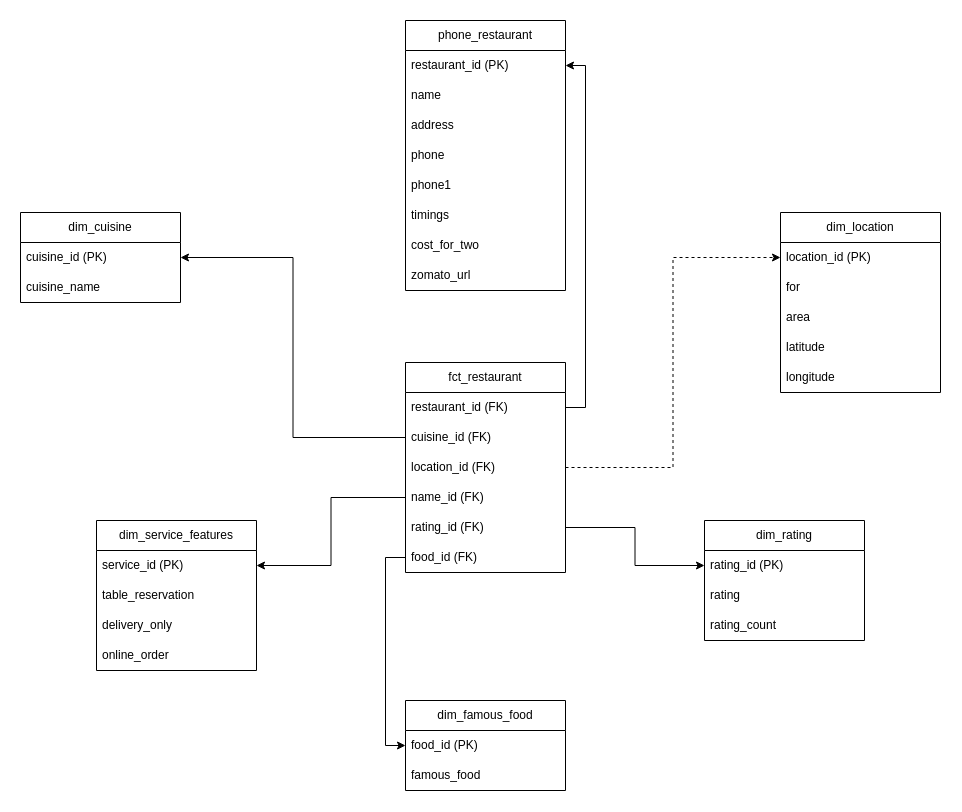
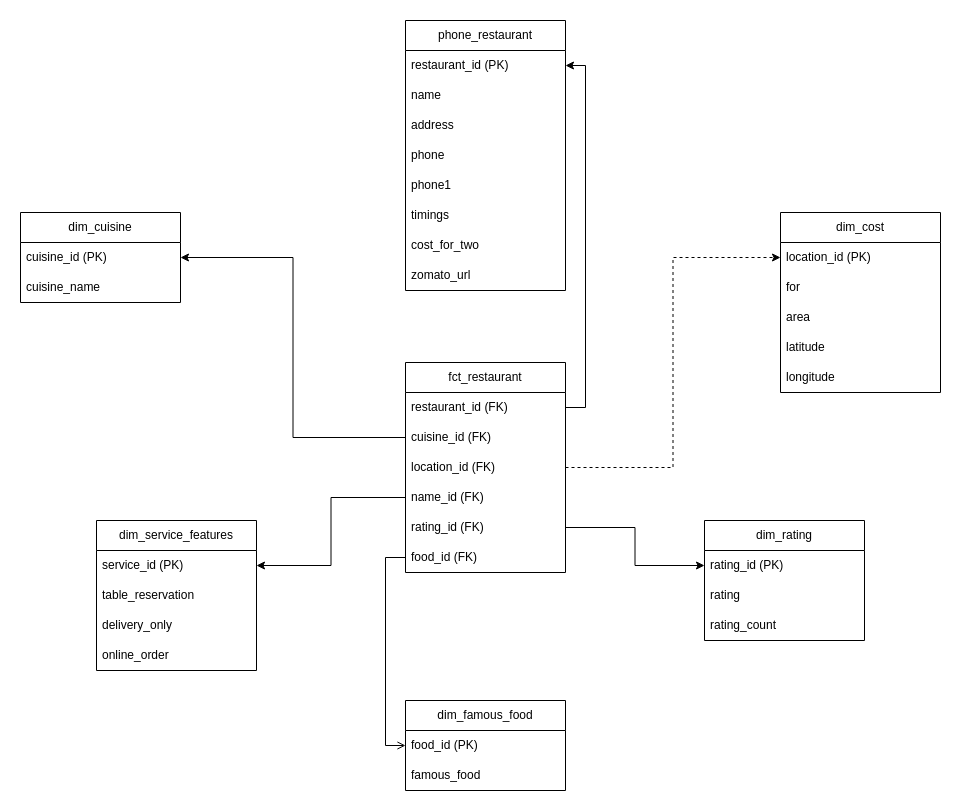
- <mxCell id="21" value="dim_location" style="swimlane;fontStyle=0;childLayout=stackLayout;horizontal=1;startSize=30;horizontalStack=0;resizeParent=1;resizeParentMax=0;resizeLast=0;collapsible=1;marginBottom=0;whiteSpace=wrap;html=1;" parent="1" vertex="1"><mxGeometry x="780" y="212" width="160" height="180" as="geometry" /></mxCell>
+ <mxCell id="21" value="dim_cost" style="swimlane;fontStyle=0;childLayout=stackLayout;horizontal=1;startSize=30;horizontalStack=0;resizeParent=1;resizeParentMax=0;resizeLast=0;collapsible=1;marginBottom=0;whiteSpace=wrap;html=1;" parent="1" vertex="1"><mxGeometry x="780" y="212" width="160" height="180" as="geometry" /></mxCell>
- <mxCell id="44" style="edgeStyle=orthogonalEdgeStyle;rounded=0;orthogonalLoop=1;jettySize=auto;html=1;exitX=0;exitY=0.5;exitDx=0;exitDy=0;entryX=0;entryY=0.5;entryDx=0;entryDy=0;" edge="1" parent="1" source="8" target="42"><mxGeometry relative="1" as="geometry" /></mxCell>
+ <mxCell id="44" style="edgeStyle=orthogonalEdgeStyle;rounded=0;orthogonalLoop=1;jettySize=auto;html=1;exitX=0;exitY=0.5;exitDx=0;exitDy=0;entryX=0;entryY=0.5;entryDx=0;entryDy=0;endArrow=open;" edge="1" parent="1" source="8" target="42"><mxGeometry relative="1" as="geometry" /></mxCell>
